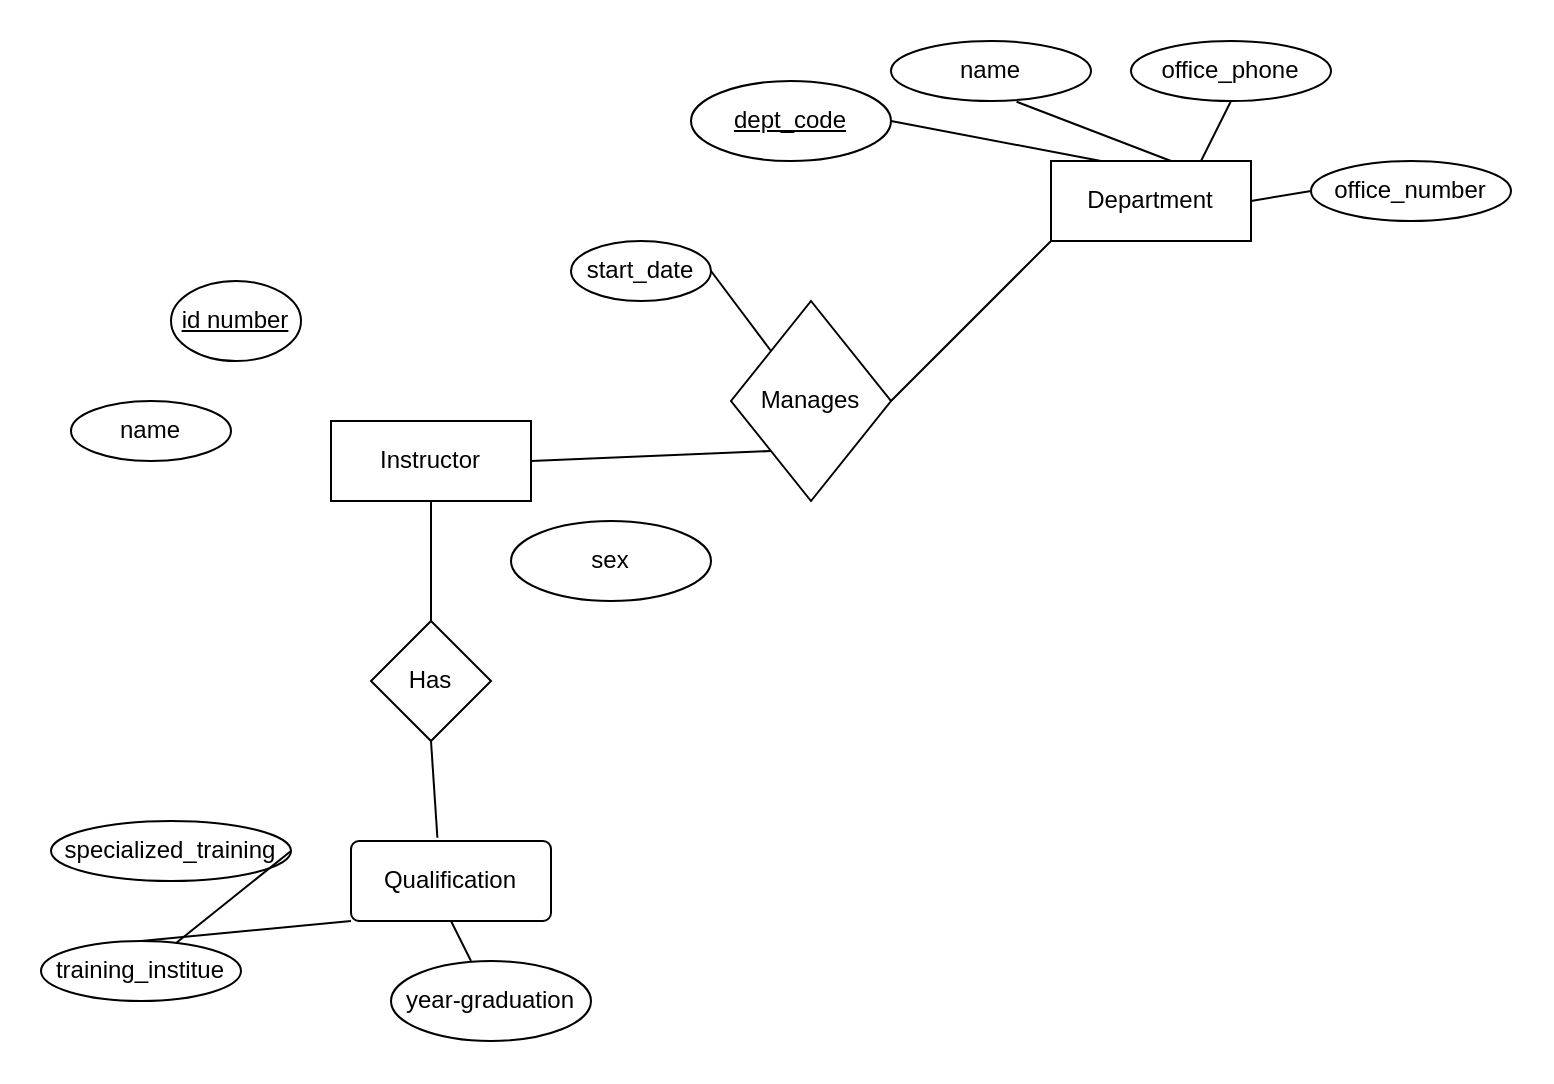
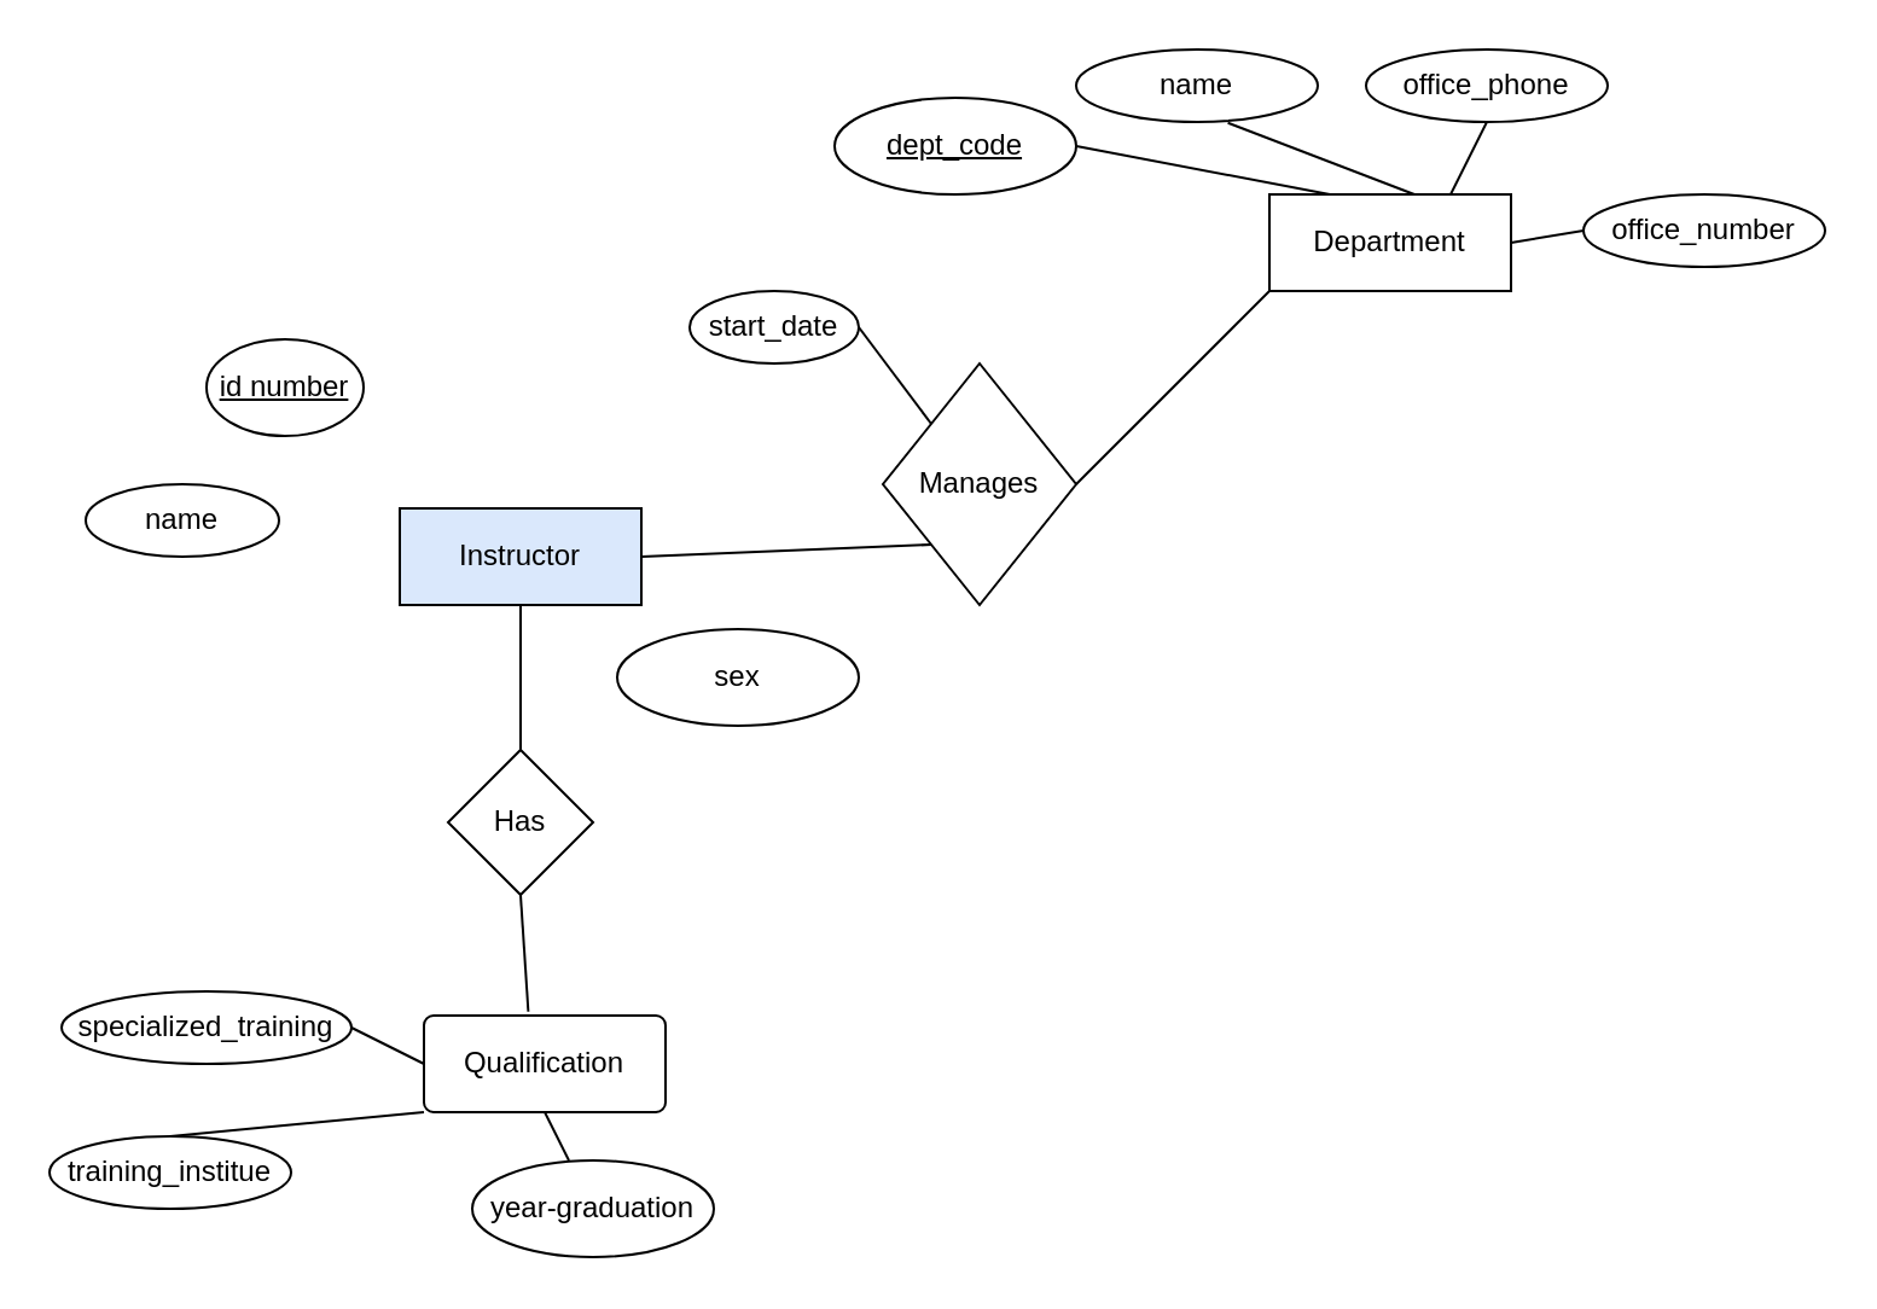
- <mxCell id="15" value="Instructor" style="whiteSpace=wrap;html=1;align=center;" vertex="1" parent="1"><mxGeometry x="165" y="210" width="100" height="40" as="geometry" /></mxCell>
+ <mxCell id="15" value="Instructor" style="whiteSpace=wrap;html=1;align=center;fillColor=#dae8fc;" vertex="1" parent="1"><mxGeometry x="165" y="210" width="100" height="40" as="geometry" /></mxCell>
- <mxCell id="28" value="" style="endArrow=none;html=1;rounded=0;fontSize=12;startSize=8;endSize=8;curved=1;exitX=1;exitY=0.5;exitDx=0;exitDy=0;" edge="1" parent="1" source="24" target="25"><mxGeometry relative="1" as="geometry"><mxPoint x="175" y="240" as="sourcePoint" /><mxPoint x="335" y="240" as="targetPoint" /></mxGeometry></mxCell>
+ <mxCell id="28" value="" style="endArrow=none;html=1;rounded=0;fontSize=12;startSize=8;endSize=8;curved=1;entryX=0;entryY=0.5;entryDx=0;entryDy=0;exitX=1;exitY=0.5;exitDx=0;exitDy=0;" edge="1" parent="1" source="24" target="23"><mxGeometry relative="1" as="geometry"><mxPoint x="175" y="240" as="sourcePoint" /><mxPoint x="335" y="240" as="targetPoint" /></mxGeometry></mxCell>
